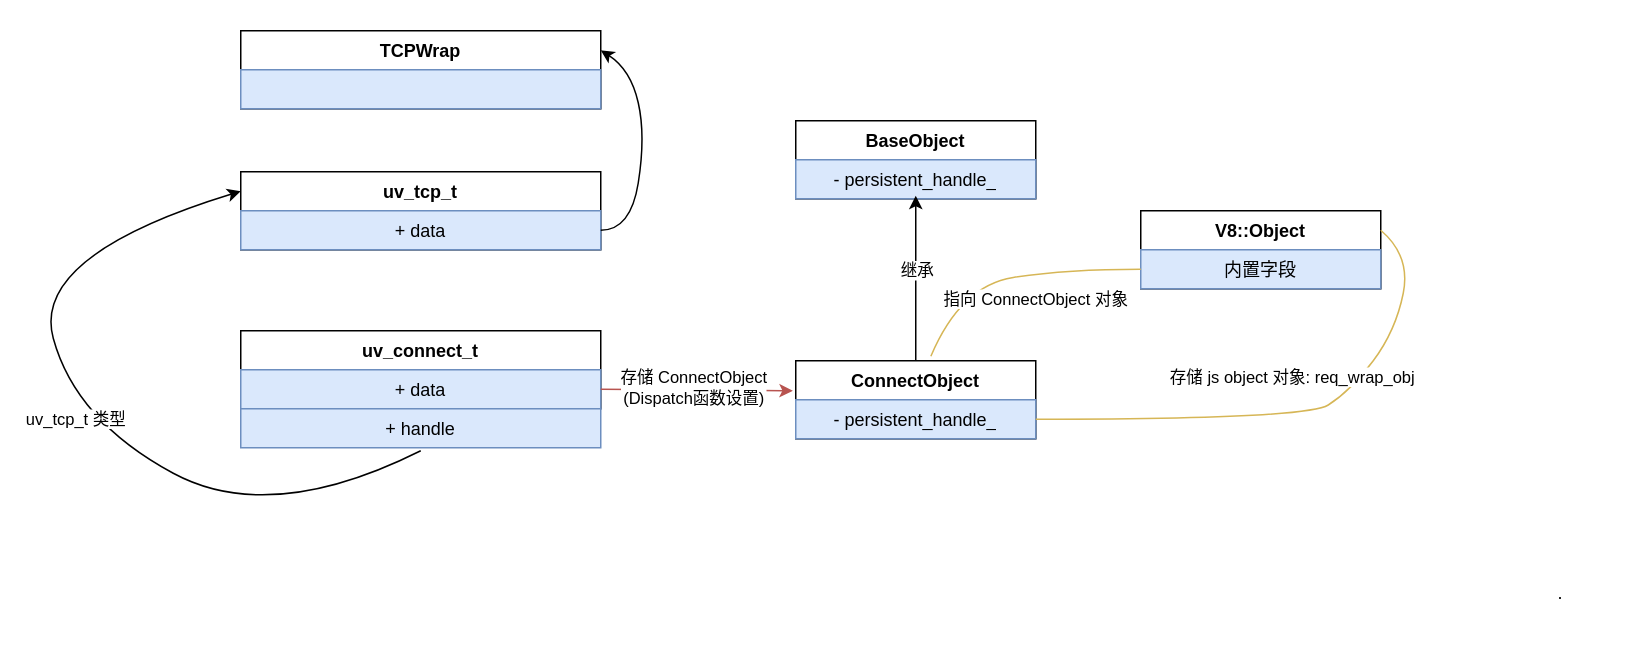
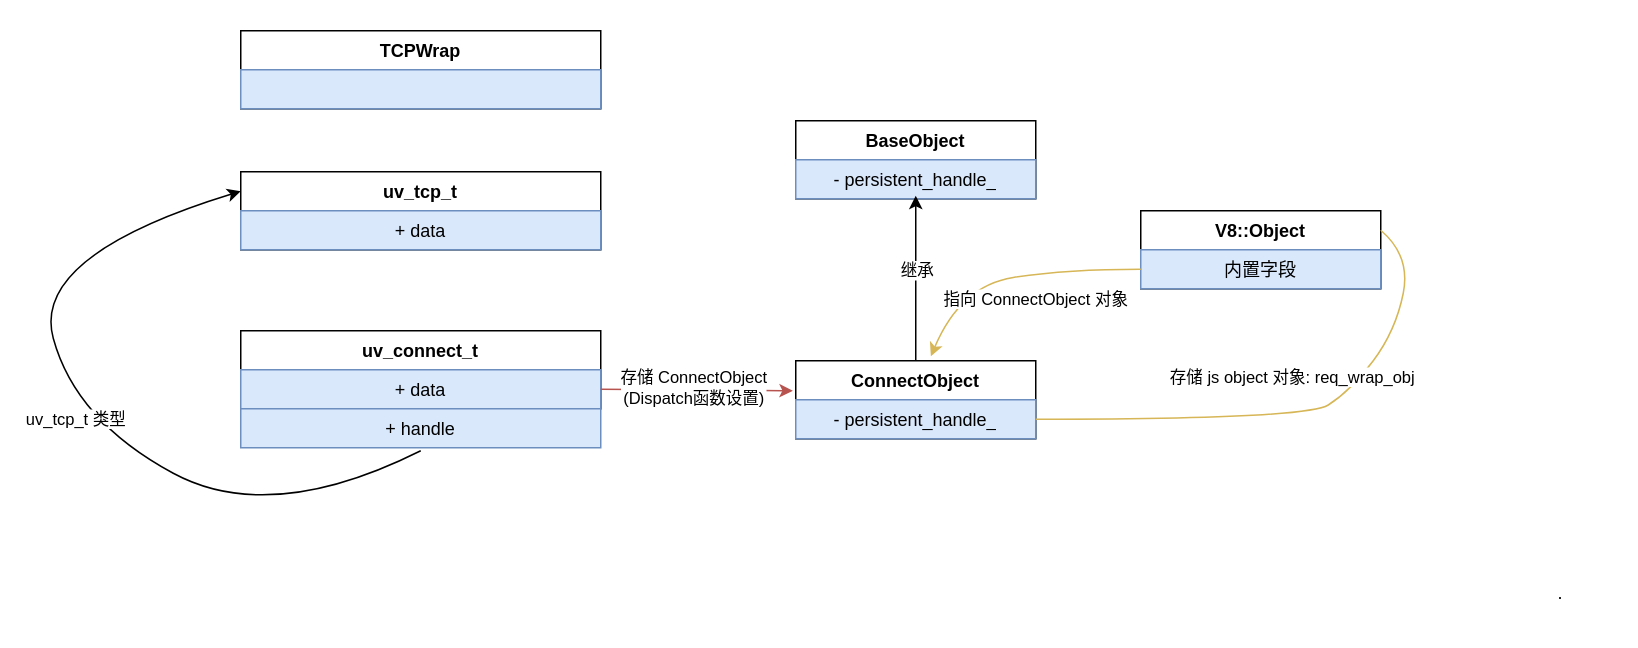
- <mxCell id="25" value="" style="curved=1;endArrow=classic;html=1;rounded=0;entryX=1;entryY=0.25;entryDx=0;entryDy=0;exitX=1;exitY=0.75;exitDx=0;exitDy=0;" edge="1" parent="1" source="19" target="23"><mxGeometry width="50" height="50" relative="1" as="geometry"><mxPoint x="430" y="150" as="sourcePoint" /><mxPoint x="480" y="100" as="targetPoint" /><Array as="points"><mxPoint x="420" y="153" /><mxPoint x="430" y="90" /><mxPoint x="420" y="46" /></Array></mxGeometry></mxCell>
- <mxCell id="8" value="" style="curved=1;endArrow=none;html=1;rounded=0;exitX=0;exitY=0.5;exitDx=0;exitDy=0;entryX=0.563;entryY=-0.058;entryDx=0;entryDy=0;entryPerimeter=0;fillColor=#fff2cc;strokeColor=#d6b656;" edge="1" parent="1" source="5" target="2"><mxGeometry width="50" height="50" relative="1" as="geometry"><mxPoint x="650" y="210" as="sourcePoint" /><mxPoint x="620" y="230" as="targetPoint" /><Array as="points"><mxPoint x="710" y="179" /><mxPoint x="640" y="190" /></Array></mxGeometry></mxCell>
+ <mxCell id="8" value="" style="curved=1;endArrow=classic;html=1;rounded=0;exitX=0;exitY=0.5;exitDx=0;exitDy=0;entryX=0.563;entryY=-0.058;entryDx=0;entryDy=0;entryPerimeter=0;fillColor=#fff2cc;strokeColor=#d6b656;" edge="1" parent="1" source="5" target="2"><mxGeometry width="50" height="50" relative="1" as="geometry"><mxPoint x="650" y="210" as="sourcePoint" /><mxPoint x="620" y="230" as="targetPoint" /><Array as="points"><mxPoint x="710" y="179" /><mxPoint x="640" y="190" /></Array></mxGeometry></mxCell>
